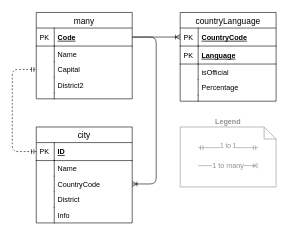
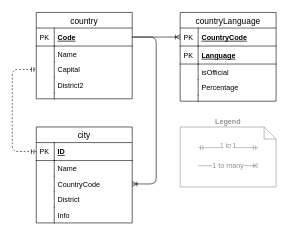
- <mxCell id="9" value="many" style="swimlane;fontStyle=0;childLayout=stackLayout;horizontal=1;startSize=26;horizontalStack=0;resizeParent=1;resizeParentMax=0;resizeLast=0;collapsible=1;marginBottom=0;align=center;fontSize=14;" vertex="1" parent="1"><mxGeometry x="60" y="20" width="160" height="144" as="geometry" /></mxCell>
+ <mxCell id="9" value="country" style="swimlane;fontStyle=0;childLayout=stackLayout;horizontal=1;startSize=26;horizontalStack=0;resizeParent=1;resizeParentMax=0;resizeLast=0;collapsible=1;marginBottom=0;align=center;fontSize=14;" vertex="1" parent="1"><mxGeometry x="60" y="20" width="160" height="144" as="geometry" /></mxCell>
